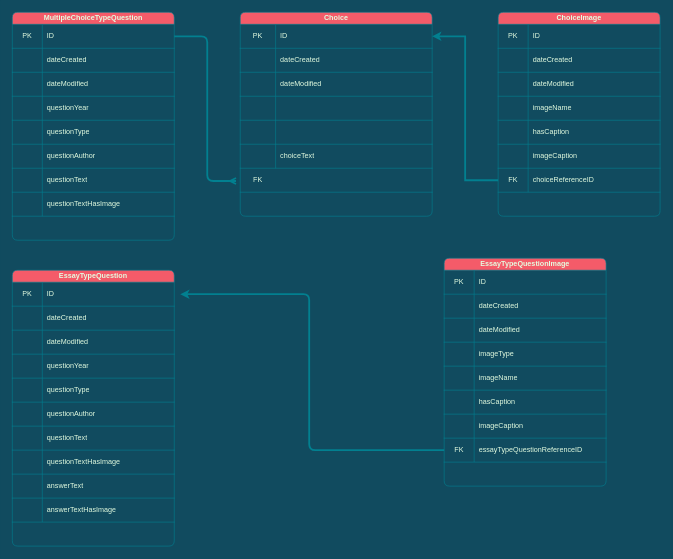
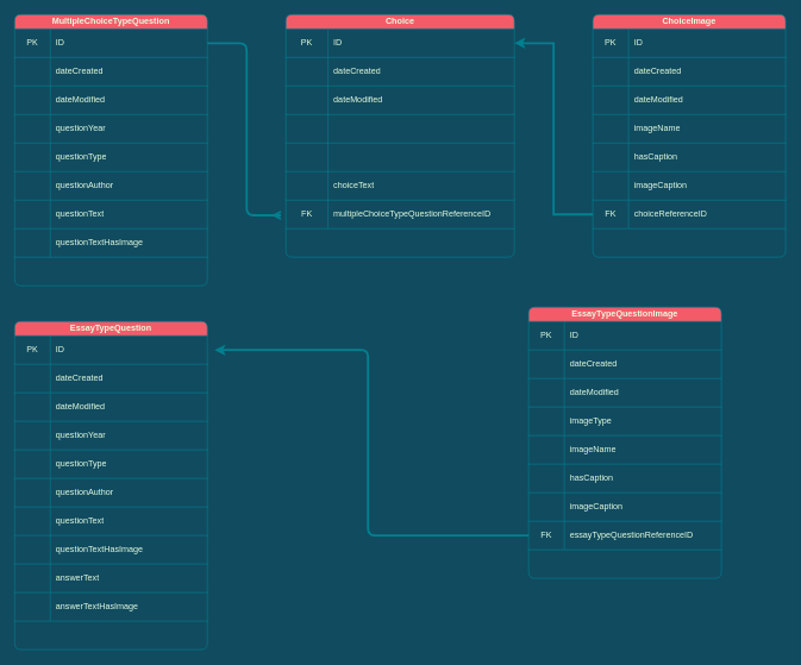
+ <mxCell id="77" value="multipleChoiceTypeQuestionReferenceID" style="shape=partialRectangle;html=1;whiteSpace=wrap;connectable=0;fillColor=none;top=0;left=0;bottom=0;right=0;align=left;spacingLeft=6;overflow=hidden;strokeColor=#028090;fontColor=#E4FDE1;rounded=1;" parent="75" vertex="1"><mxGeometry x="59" width="261" height="40" as="geometry" /></mxCell>
